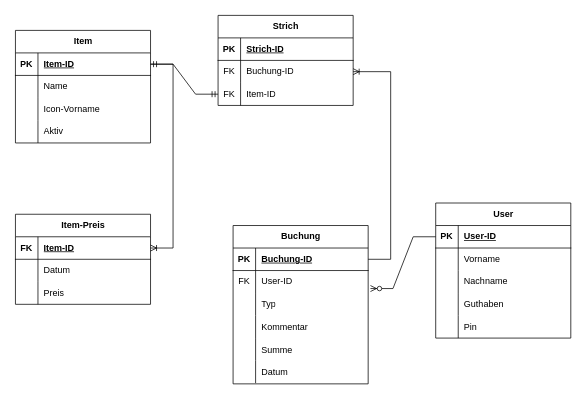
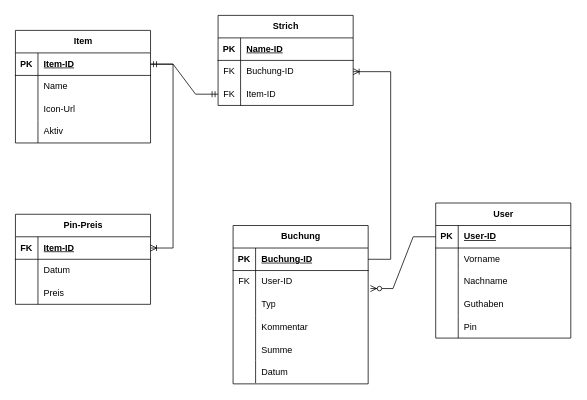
- <mxCell id="5" value="Strich-ID" style="shape=partialRectangle;connectable=0;fillColor=none;top=0;left=0;bottom=0;right=0;align=left;spacingLeft=6;fontStyle=5;overflow=hidden;whiteSpace=wrap;html=1;" parent="3" vertex="1"><mxGeometry x="30" width="150" height="30" as="geometry"><mxRectangle width="150" height="30" as="alternateBounds" /></mxGeometry></mxCell>
+ <mxCell id="5" value="Name-ID" style="shape=partialRectangle;connectable=0;fillColor=none;top=0;left=0;bottom=0;right=0;align=left;spacingLeft=6;fontStyle=5;overflow=hidden;whiteSpace=wrap;html=1;" parent="3" vertex="1"><mxGeometry x="30" width="150" height="30" as="geometry"><mxRectangle width="150" height="30" as="alternateBounds" /></mxGeometry></mxCell>
- <mxCell id="66" value="Icon-Vorname" style="shape=partialRectangle;connectable=0;fillColor=none;top=0;left=0;bottom=0;right=0;align=left;spacingLeft=6;overflow=hidden;whiteSpace=wrap;html=1;" vertex="1" parent="64"><mxGeometry x="30" width="150" height="30" as="geometry"><mxRectangle width="150" height="30" as="alternateBounds" /></mxGeometry></mxCell>
+ <mxCell id="66" value="Icon-Url" style="shape=partialRectangle;connectable=0;fillColor=none;top=0;left=0;bottom=0;right=0;align=left;spacingLeft=6;overflow=hidden;whiteSpace=wrap;html=1;" vertex="1" parent="64"><mxGeometry x="30" width="150" height="30" as="geometry"><mxRectangle width="150" height="30" as="alternateBounds" /></mxGeometry></mxCell>
- <mxCell id="47" value="Item-Preis" style="shape=table;startSize=30;container=1;collapsible=1;childLayout=tableLayout;fixedRows=1;rowLines=0;fontStyle=1;align=center;resizeLast=1;html=1;" vertex="1" parent="1"><mxGeometry x="20" y="285" width="180" height="120" as="geometry" /></mxCell>
+ <mxCell id="47" value="Pin-Preis" style="shape=table;startSize=30;container=1;collapsible=1;childLayout=tableLayout;fixedRows=1;rowLines=0;fontStyle=1;align=center;resizeLast=1;html=1;" vertex="1" parent="1"><mxGeometry x="20" y="285" width="180" height="120" as="geometry" /></mxCell>
